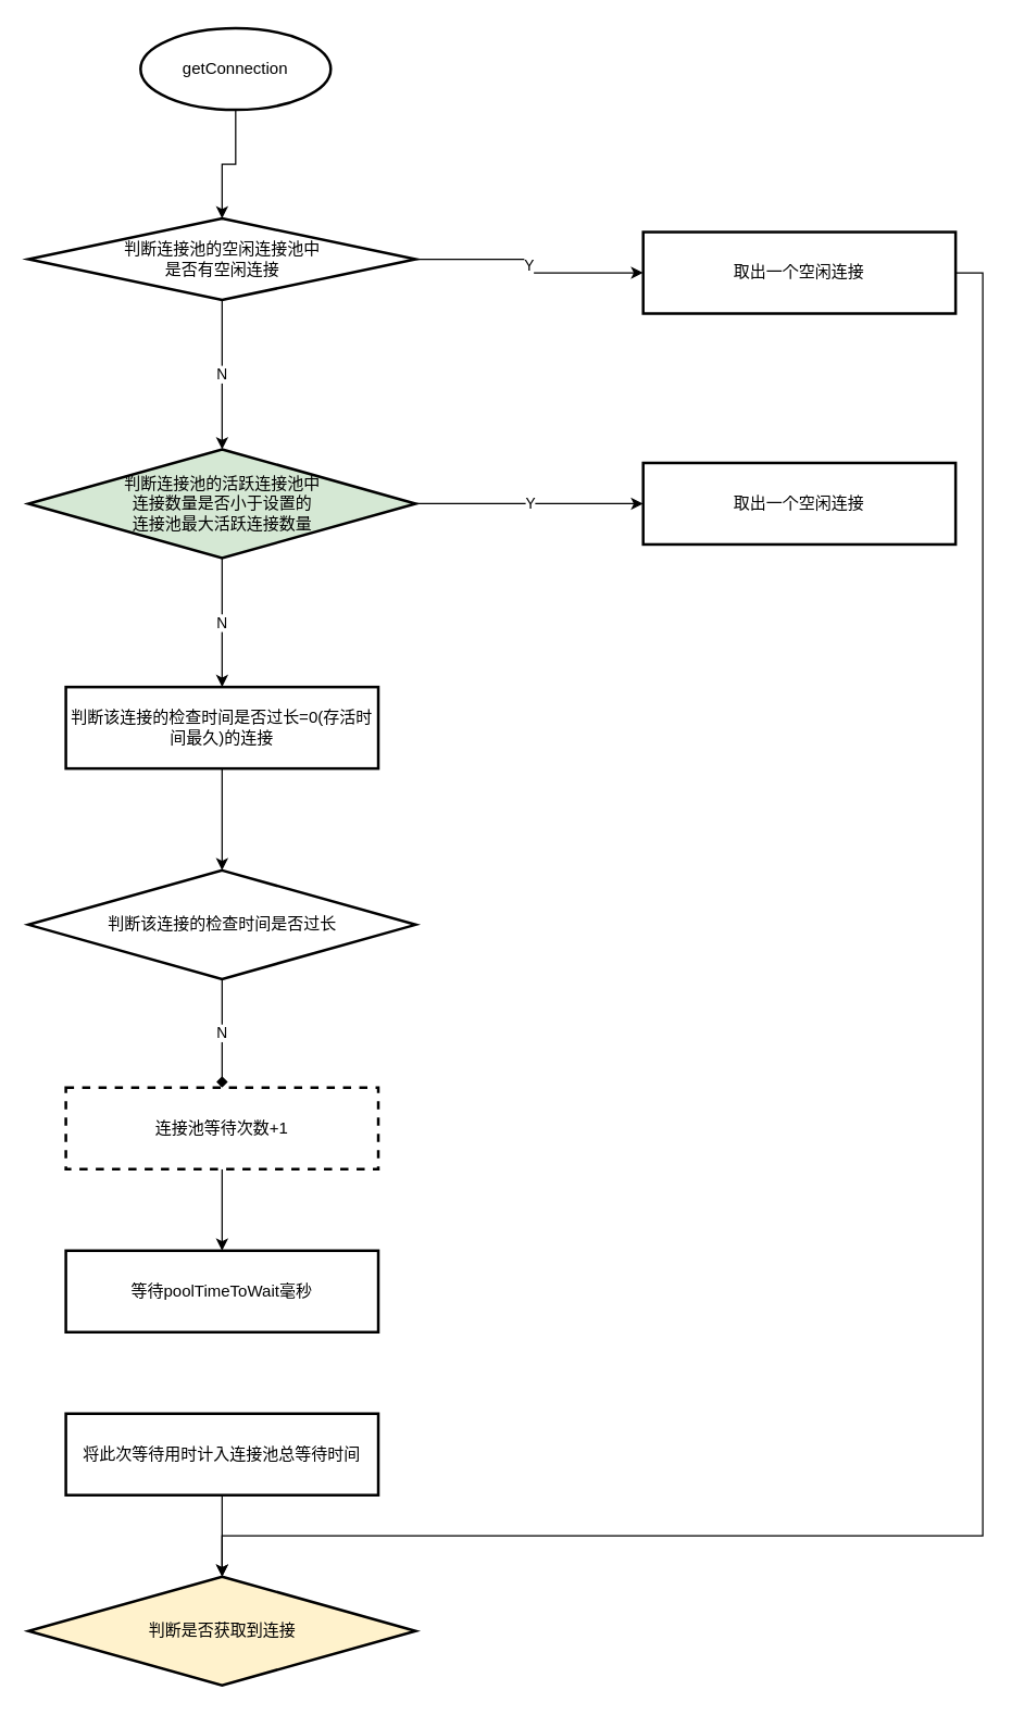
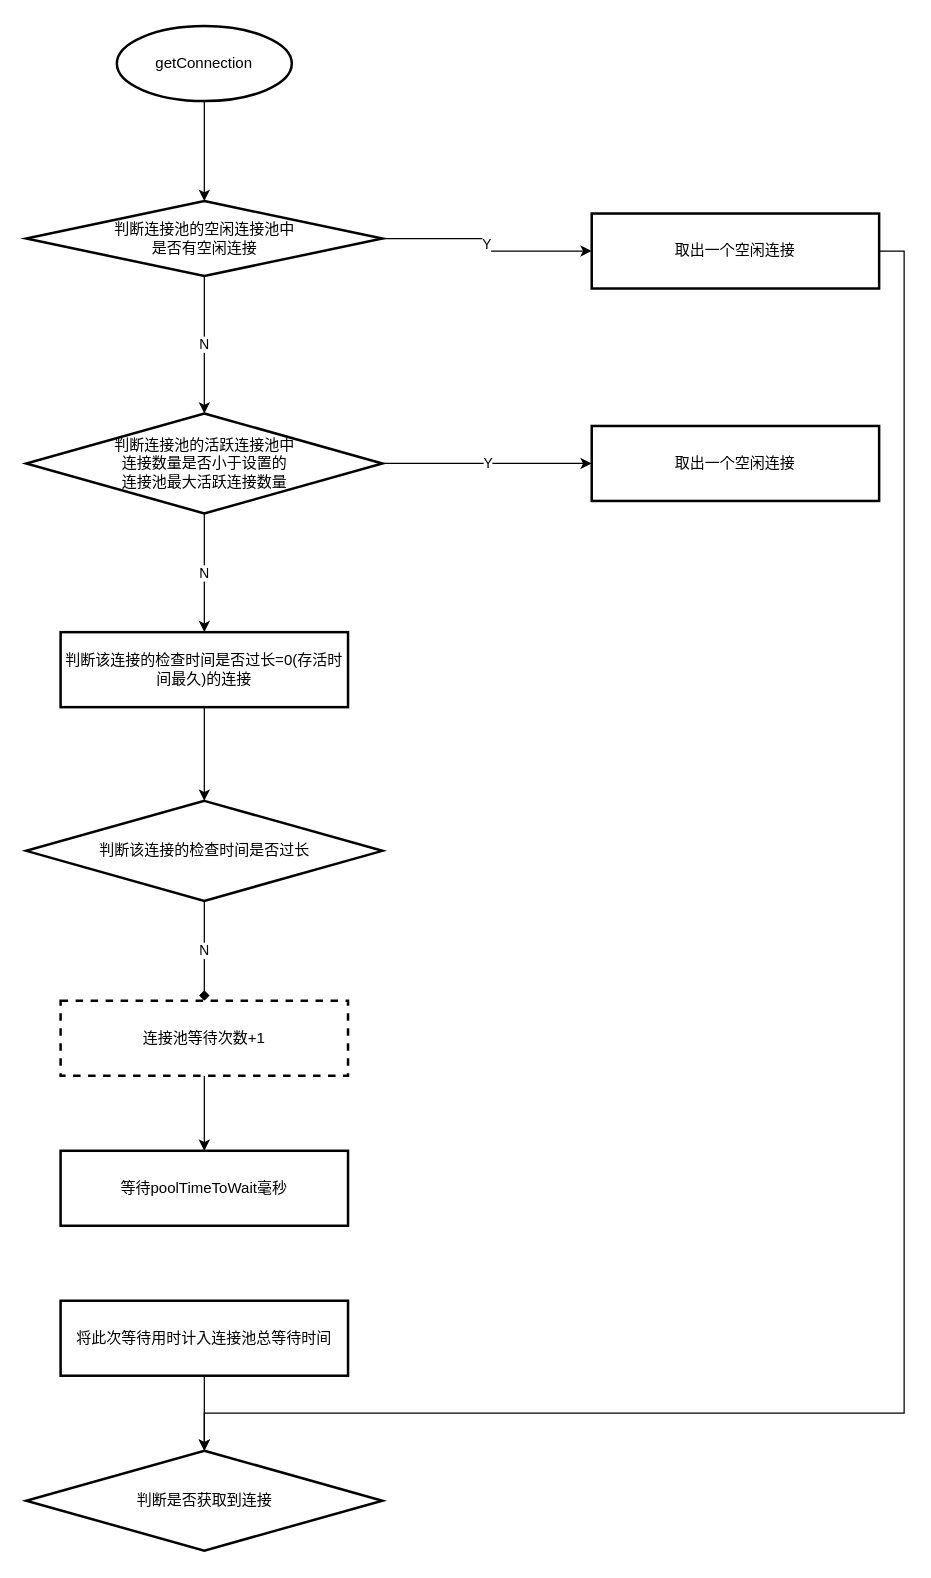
- <mxCell id="3" value="getConnection" style="strokeWidth=2;html=1;shape=mxgraph.flowchart.start_1;whiteSpace=wrap;" vertex="1" parent="1"><mxGeometry x="103" y="20" width="140" height="60" as="geometry" /></mxCell>
+ <mxCell id="3" value="getConnection" style="strokeWidth=2;html=1;shape=mxgraph.flowchart.start_1;whiteSpace=wrap;" vertex="1" parent="1"><mxGeometry x="93" y="20" width="140" height="60" as="geometry" /></mxCell>
- <mxCell id="6" value="判断连接池的活跃连接池中&lt;br&gt;连接数量是否小于设置的&lt;br&gt;连接池最大活跃连接数量" style="rhombus;whiteSpace=wrap;html=1;strokeWidth=2;fillColor=#d5e8d4;" vertex="1" parent="1"><mxGeometry x="20.5" y="330" width="285" height="80" as="geometry" /></mxCell>
+ <mxCell id="6" value="判断连接池的活跃连接池中&lt;br&gt;连接数量是否小于设置的&lt;br&gt;连接池最大活跃连接数量" style="rhombus;whiteSpace=wrap;html=1;strokeWidth=2;" vertex="1" parent="1"><mxGeometry x="20.5" y="330" width="285" height="80" as="geometry" /></mxCell>
- <mxCell id="19" value="判断是否获取到连接" style="rhombus;whiteSpace=wrap;html=1;strokeWidth=2;fillColor=#fff2cc;" vertex="1" parent="1"><mxGeometry x="20.5" y="1160" width="285" height="80" as="geometry" /></mxCell>
+ <mxCell id="19" value="判断是否获取到连接" style="rhombus;whiteSpace=wrap;html=1;strokeWidth=2;" vertex="1" parent="1"><mxGeometry x="20.5" y="1160" width="285" height="80" as="geometry" /></mxCell>
